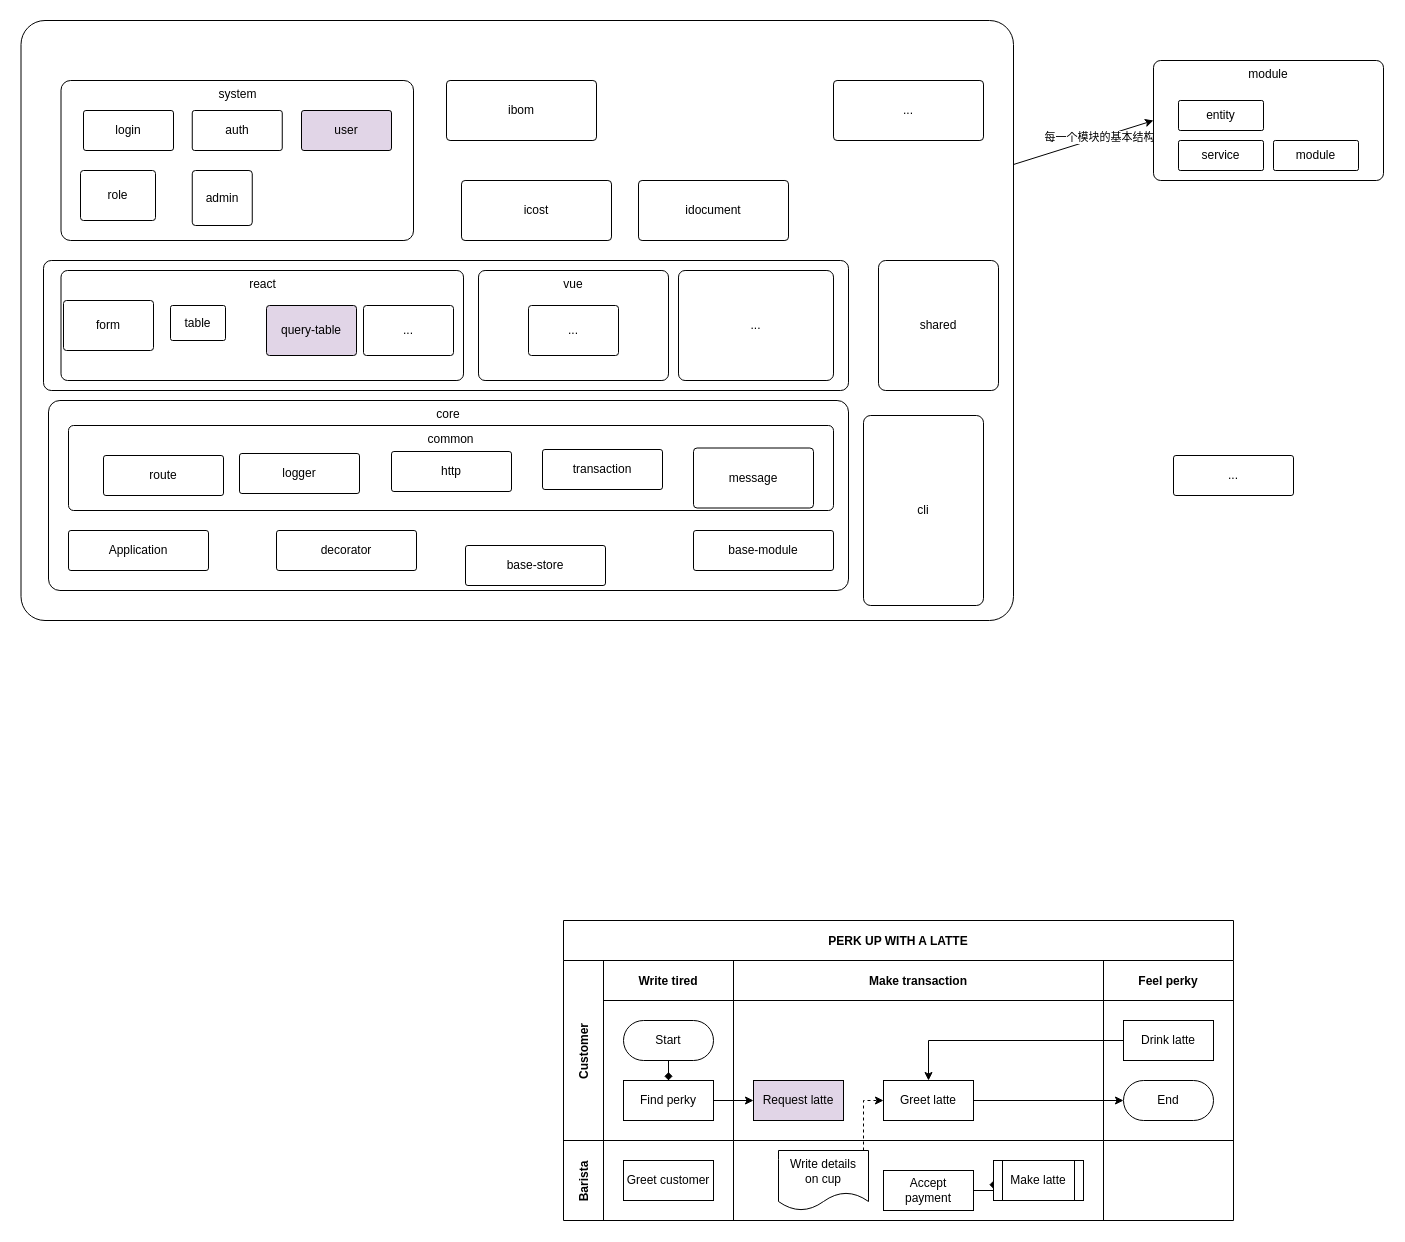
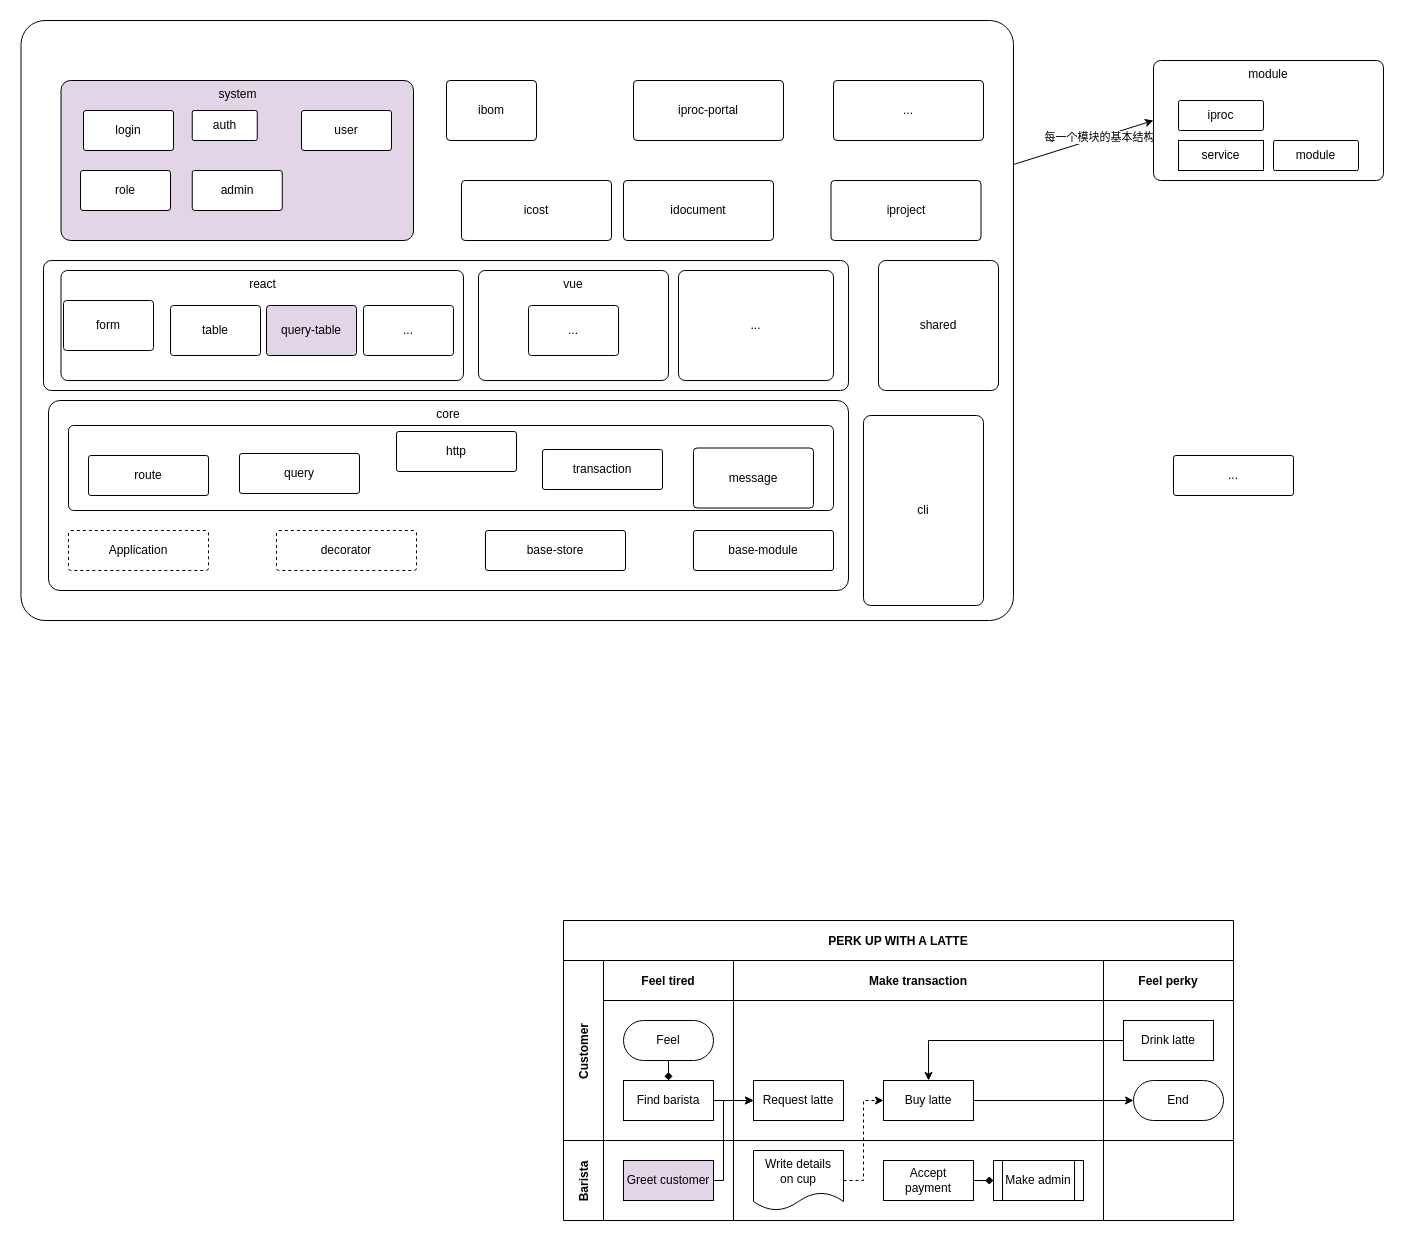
- <mxCell id="47" value="ibom" style="rounded=1;whiteSpace=wrap;html=1;arcSize=6;" vertex="1" parent="1"><mxGeometry x="446" y="80" width="150" height="60" as="geometry" /></mxCell>
+ <mxCell id="47" value="ibom" style="rounded=1;whiteSpace=wrap;html=1;arcSize=6;" vertex="1" parent="1"><mxGeometry x="446" y="80" width="90" height="60" as="geometry" /></mxCell>
+ <mxCell id="45" value="iproc-portal" style="rounded=1;whiteSpace=wrap;html=1;arcSize=6;" vertex="1" parent="1"><mxGeometry x="633" y="80" width="150" height="60" as="geometry" /></mxCell>
- <mxCell id="60" value="entity" style="rounded=1;whiteSpace=wrap;html=1;movable=1;resizable=1;rotatable=1;deletable=1;editable=1;locked=0;connectable=1;arcSize=6;" vertex="1" parent="1"><mxGeometry x="1178" y="100" width="85" height="30" as="geometry" /></mxCell>
+ <mxCell id="60" value="iproc" style="rounded=1;whiteSpace=wrap;html=1;movable=1;resizable=1;rotatable=1;deletable=1;editable=1;locked=0;connectable=1;arcSize=6;" vertex="1" parent="1"><mxGeometry x="1178" y="100" width="85" height="30" as="geometry" /></mxCell>
- <mxCell id="55" value="auth" style="rounded=1;whiteSpace=wrap;html=1;arcSize=6;" vertex="1" parent="1"><mxGeometry x="191.75" y="110" width="90" height="40" as="geometry" /></mxCell>
+ <mxCell id="55" value="auth" style="rounded=1;whiteSpace=wrap;html=1;arcSize=6;" vertex="1" parent="1"><mxGeometry x="191.75" y="110" width="65" height="30" as="geometry" /></mxCell>
- <mxCell id="56" value="user" style="rounded=1;whiteSpace=wrap;html=1;arcSize=6;fillColor=#e1d5e7;" vertex="1" parent="1"><mxGeometry x="301" y="110" width="90" height="40" as="geometry" /></mxCell>
+ <mxCell id="56" value="user" style="rounded=1;whiteSpace=wrap;html=1;arcSize=6;" vertex="1" parent="1"><mxGeometry x="301" y="110" width="90" height="40" as="geometry" /></mxCell>
- <mxCell id="61" value="service" style="rounded=1;whiteSpace=wrap;html=1;movable=1;resizable=1;rotatable=1;deletable=1;editable=1;locked=0;connectable=1;arcSize=6;" vertex="1" parent="1"><mxGeometry x="1178" y="140" width="85" height="30" as="geometry" /></mxCell>
+ <mxCell id="61" value="service" style="whiteSpace=wrap;html=1;movable=1;resizable=1;rotatable=1;deletable=1;editable=1;locked=0;connectable=1;arcSize=6;rounded=0;" vertex="1" parent="1"><mxGeometry x="1178" y="140" width="85" height="30" as="geometry" /></mxCell>
- <mxCell id="33" value="system" style="rounded=1;whiteSpace=wrap;html=1;verticalAlign=top;arcSize=6;" vertex="1" parent="1"><mxGeometry x="60.5" y="80" width="352.5" height="160" as="geometry" /></mxCell>
+ <mxCell id="33" value="system" style="rounded=1;whiteSpace=wrap;html=1;verticalAlign=top;arcSize=6;fillColor=#e1d5e7;" vertex="1" parent="1"><mxGeometry x="60.5" y="80" width="352.5" height="160" as="geometry" /></mxCell>
- <mxCell id="57" value="role" style="rounded=1;whiteSpace=wrap;html=1;arcSize=6;" vertex="1" parent="1"><mxGeometry x="80" y="170" width="75" height="50" as="geometry" /></mxCell>
+ <mxCell id="57" value="role" style="rounded=1;whiteSpace=wrap;html=1;arcSize=6;" vertex="1" parent="1"><mxGeometry x="80" y="170" width="90" height="40" as="geometry" /></mxCell>
- <mxCell id="58" value="admin" style="rounded=1;whiteSpace=wrap;html=1;arcSize=6;" vertex="1" parent="1"><mxGeometry x="191.75" y="170" width="60" height="55" as="geometry" /></mxCell>
+ <mxCell id="58" value="admin" style="rounded=1;whiteSpace=wrap;html=1;arcSize=6;" vertex="1" parent="1"><mxGeometry x="191.75" y="170" width="90" height="40" as="geometry" /></mxCell>
- <mxCell id="44" value="idocument" style="rounded=1;whiteSpace=wrap;html=1;arcSize=6;" vertex="1" parent="1"><mxGeometry x="638" y="180" width="150" height="60" as="geometry" /></mxCell>
+ <mxCell id="44" value="idocument" style="rounded=1;whiteSpace=wrap;html=1;arcSize=6;" vertex="1" parent="1"><mxGeometry x="623" y="180" width="150" height="60" as="geometry" /></mxCell>
+ <mxCell id="46" value="iproject" style="rounded=1;whiteSpace=wrap;html=1;arcSize=6;" vertex="1" parent="1"><mxGeometry x="830.5" y="180" width="150" height="60" as="geometry" /></mxCell>
- <mxCell id="40" value="table" style="rounded=1;whiteSpace=wrap;html=1;arcSize=6;" vertex="1" parent="1"><mxGeometry x="170" y="305" width="55" height="35" as="geometry" /></mxCell>
+ <mxCell id="40" value="table" style="rounded=1;whiteSpace=wrap;html=1;arcSize=6;" vertex="1" parent="1"><mxGeometry x="170" y="305" width="90" height="50" as="geometry" /></mxCell>
- <mxCell id="65" value="http" style="rounded=1;whiteSpace=wrap;html=1;arcSize=6;" vertex="1" parent="1"><mxGeometry x="391" y="451" width="120" height="40" as="geometry" /></mxCell>
+ <mxCell id="65" value="http" style="rounded=1;whiteSpace=wrap;html=1;arcSize=6;" vertex="1" parent="1"><mxGeometry x="396" y="431" width="120" height="40" as="geometry" /></mxCell>
- <mxCell id="67" value="logger" style="rounded=1;whiteSpace=wrap;html=1;arcSize=6;" vertex="1" parent="1"><mxGeometry x="239" y="453" width="120" height="40" as="geometry" /></mxCell>
+ <mxCell id="67" value="query" style="rounded=1;whiteSpace=wrap;html=1;arcSize=6;" vertex="1" parent="1"><mxGeometry x="239" y="453" width="120" height="40" as="geometry" /></mxCell>
- <mxCell id="64" value="route" style="rounded=1;whiteSpace=wrap;html=1;arcSize=6;" vertex="1" parent="1"><mxGeometry x="103" y="455" width="120" height="40" as="geometry" /></mxCell>
+ <mxCell id="64" value="route" style="rounded=1;whiteSpace=wrap;html=1;arcSize=6;" vertex="1" parent="1"><mxGeometry x="88" y="455" width="120" height="40" as="geometry" /></mxCell>
- <mxCell id="36" value="Application" style="rounded=1;whiteSpace=wrap;html=1;arcSize=6;" vertex="1" parent="1"><mxGeometry x="68" y="530" width="140" height="40" as="geometry" /></mxCell>
+ <mxCell id="36" value="Application" style="rounded=1;whiteSpace=wrap;html=1;arcSize=6;dashed=1;" vertex="1" parent="1"><mxGeometry x="68" y="530" width="140" height="40" as="geometry" /></mxCell>
- <mxCell id="37" value="decorator" style="rounded=1;whiteSpace=wrap;html=1;arcSize=6;" vertex="1" parent="1"><mxGeometry x="276" y="530" width="140" height="40" as="geometry" /></mxCell>
+ <mxCell id="37" value="decorator" style="rounded=1;whiteSpace=wrap;html=1;arcSize=6;dashed=1;" vertex="1" parent="1"><mxGeometry x="276" y="530" width="140" height="40" as="geometry" /></mxCell>
- <mxCell id="38" value="base-store" style="rounded=1;whiteSpace=wrap;html=1;arcSize=6;" vertex="1" parent="1"><mxGeometry x="465" y="545" width="140" height="40" as="geometry" /></mxCell>
+ <mxCell id="38" value="base-store" style="rounded=1;whiteSpace=wrap;html=1;arcSize=6;" vertex="1" parent="1"><mxGeometry x="485" y="530" width="140" height="40" as="geometry" /></mxCell>
- <mxCell id="5" value="Write tired" style="swimlane;swimlaneHead=0;swimlaneBody=0;connectable=0;fillColor=none;startSize=40;collapsible=0;recursiveResize=0;expand=0;fontStyle=1;" parent="4" vertex="1"><mxGeometry x="40" width="130" height="180" as="geometry" /></mxCell>
+ <mxCell id="5" value="Feel tired" style="swimlane;swimlaneHead=0;swimlaneBody=0;connectable=0;fillColor=none;startSize=40;collapsible=0;recursiveResize=0;expand=0;fontStyle=1;" parent="4" vertex="1"><mxGeometry x="40" width="130" height="180" as="geometry" /></mxCell>
- <mxCell id="7" value="Start" style="rounded=1;whiteSpace=wrap;html=1;arcSize=50;" parent="5" vertex="1"><mxGeometry x="20" y="60" width="90" height="40" as="geometry" /></mxCell>
+ <mxCell id="7" value="Feel" style="rounded=1;whiteSpace=wrap;html=1;arcSize=50;" parent="5" vertex="1"><mxGeometry x="20" y="60" width="90" height="40" as="geometry" /></mxCell>
- <mxCell id="8" value="Find perky" style="rounded=0;whiteSpace=wrap;html=1;" parent="5" vertex="1"><mxGeometry x="20" y="120" width="90" height="40" as="geometry" /></mxCell>
+ <mxCell id="8" value="Find barista" style="rounded=0;whiteSpace=wrap;html=1;" parent="5" vertex="1"><mxGeometry x="20" y="120" width="90" height="40" as="geometry" /></mxCell>
- <mxCell id="10" value="Request latte" style="rounded=0;whiteSpace=wrap;html=1;fillColor=#e1d5e7;" parent="9" vertex="1"><mxGeometry x="20" y="120" width="90" height="40" as="geometry" /></mxCell>
+ <mxCell id="10" value="Request latte" style="rounded=0;whiteSpace=wrap;html=1;" parent="9" vertex="1"><mxGeometry x="20" y="120" width="90" height="40" as="geometry" /></mxCell>
- <mxCell id="11" value="Greet latte" style="rounded=0;whiteSpace=wrap;html=1;" parent="9" vertex="1"><mxGeometry x="150" y="120" width="90" height="40" as="geometry" /></mxCell>
+ <mxCell id="11" value="Buy latte" style="rounded=0;whiteSpace=wrap;html=1;" parent="9" vertex="1"><mxGeometry x="150" y="120" width="90" height="40" as="geometry" /></mxCell>
- <mxCell id="15" value="End" style="rounded=1;whiteSpace=wrap;html=1;arcSize=50;" parent="12" vertex="1"><mxGeometry x="20" y="120" width="90" height="40" as="geometry" /></mxCell>
+ <mxCell id="15" value="End" style="rounded=1;whiteSpace=wrap;html=1;arcSize=50;" parent="12" vertex="1"><mxGeometry x="30" y="120" width="90" height="40" as="geometry" /></mxCell>
+ <mxCell id="25" value="" style="edgeStyle=orthogonalEdgeStyle;rounded=0;orthogonalLoop=1;jettySize=auto;html=1;" parent="2" source="18" target="10" edge="1"><mxGeometry relative="1" as="geometry"><Array as="points"><mxPoint x="160" y="260" /><mxPoint x="160" y="180" /></Array></mxGeometry></mxCell>
- <mxCell id="18" value="Greet customer" style="rounded=0;whiteSpace=wrap;html=1;" parent="17" vertex="1"><mxGeometry x="20" y="20" width="90" height="40" as="geometry" /></mxCell>
+ <mxCell id="18" value="Greet customer" style="rounded=0;whiteSpace=wrap;html=1;fillColor=#e1d5e7;" parent="17" vertex="1"><mxGeometry x="20" y="20" width="90" height="40" as="geometry" /></mxCell>
- <mxCell id="22" value="Write details&lt;br&gt;on cup" style="shape=document;whiteSpace=wrap;html=1;boundedLbl=1;" parent="19" vertex="1"><mxGeometry x="45" y="10" width="90" height="60" as="geometry" /></mxCell>
+ <mxCell id="22" value="Write details&lt;br&gt;on cup" style="shape=document;whiteSpace=wrap;html=1;boundedLbl=1;" parent="19" vertex="1"><mxGeometry x="20" y="10" width="90" height="60" as="geometry" /></mxCell>
- <mxCell id="23" value="Make latte" style="shape=process;whiteSpace=wrap;html=1;backgroundOutline=1;" parent="19" vertex="1"><mxGeometry x="260" y="20" width="90" height="40" as="geometry" /></mxCell>
+ <mxCell id="23" value="Make admin" style="shape=process;whiteSpace=wrap;html=1;backgroundOutline=1;" parent="19" vertex="1"><mxGeometry x="260" y="20" width="90" height="40" as="geometry" /></mxCell>
- <mxCell id="21" value="Accept&lt;br&gt;payment" style="rounded=0;whiteSpace=wrap;html=1;" parent="19" vertex="1"><mxGeometry x="150" y="30" width="90" height="40" as="geometry" /></mxCell>
+ <mxCell id="21" value="Accept&lt;br&gt;payment" style="rounded=0;whiteSpace=wrap;html=1;" parent="19" vertex="1"><mxGeometry x="150" y="20" width="90" height="40" as="geometry" /></mxCell>
